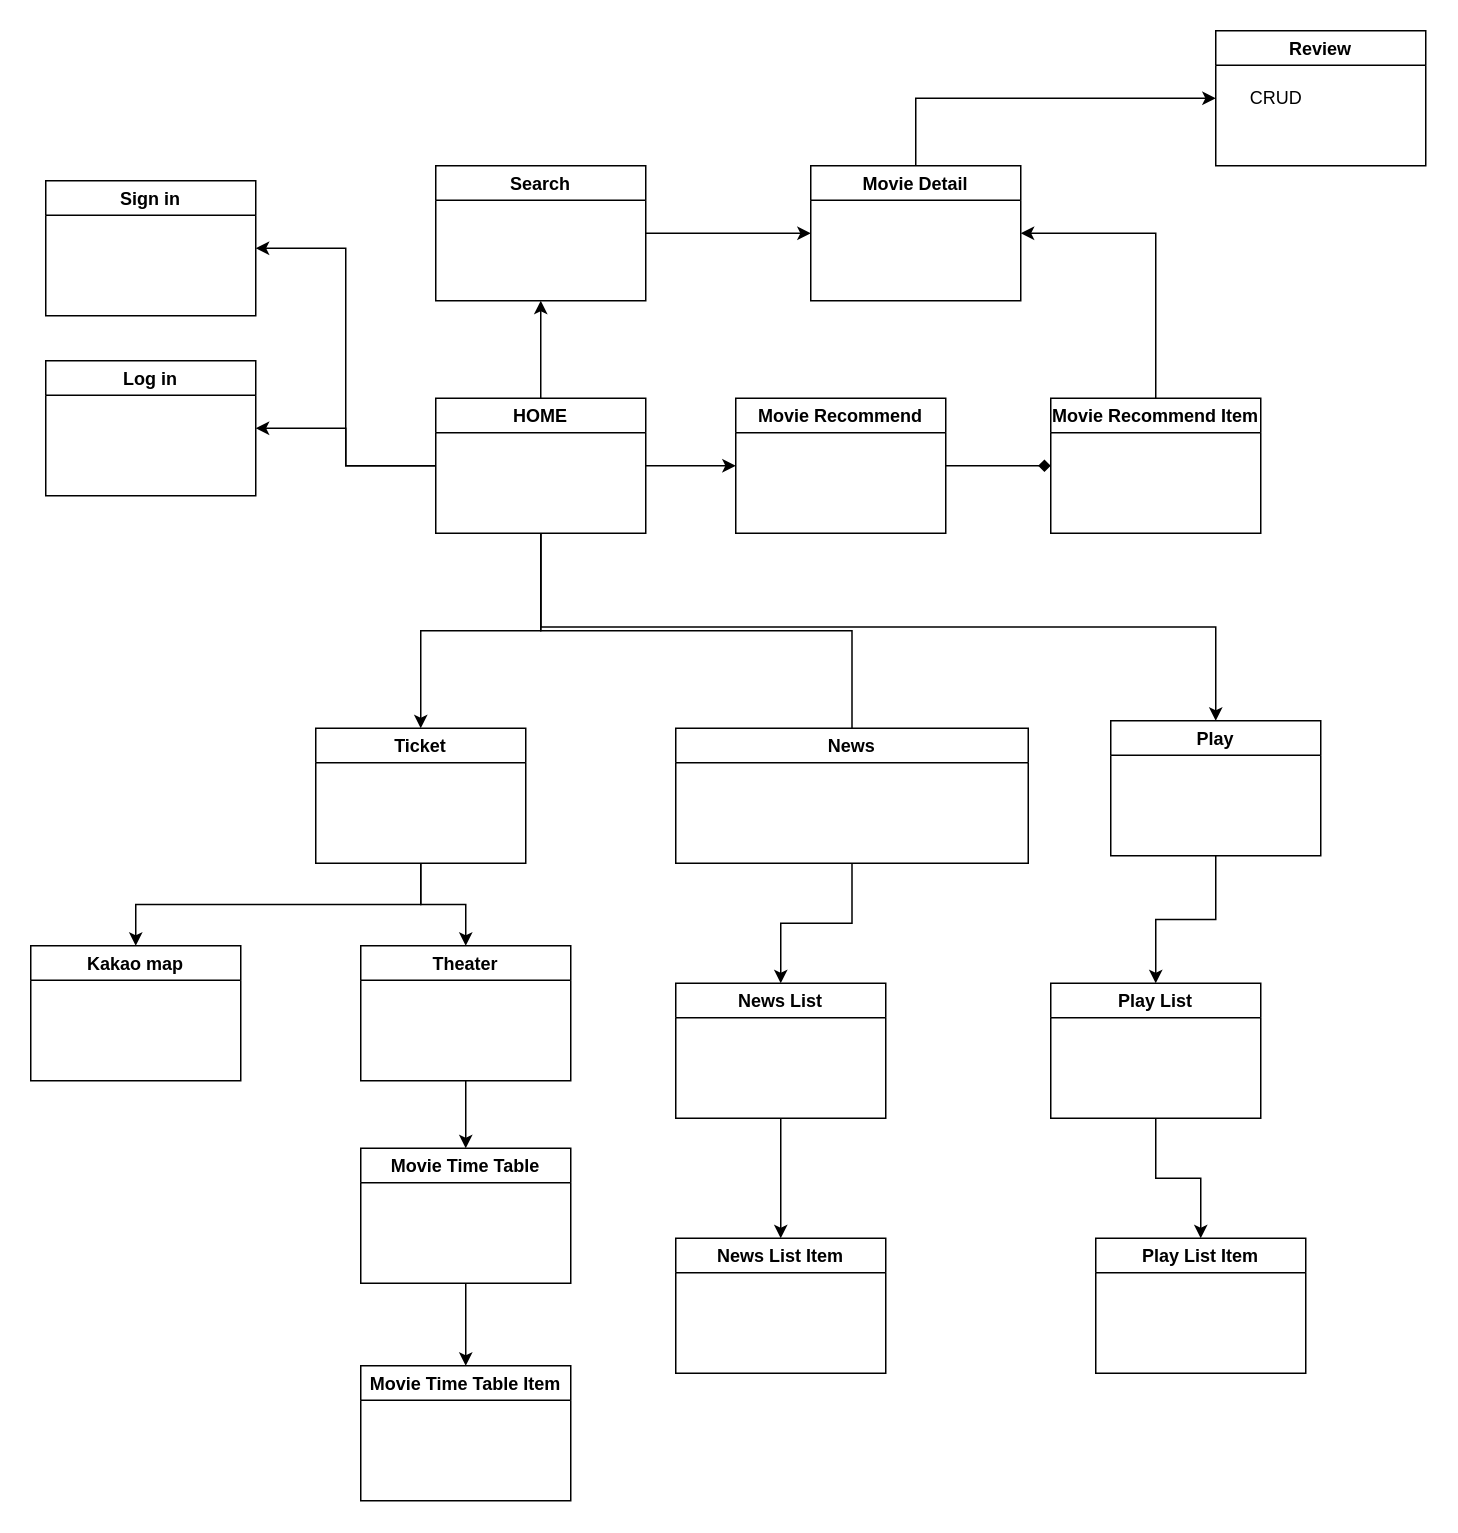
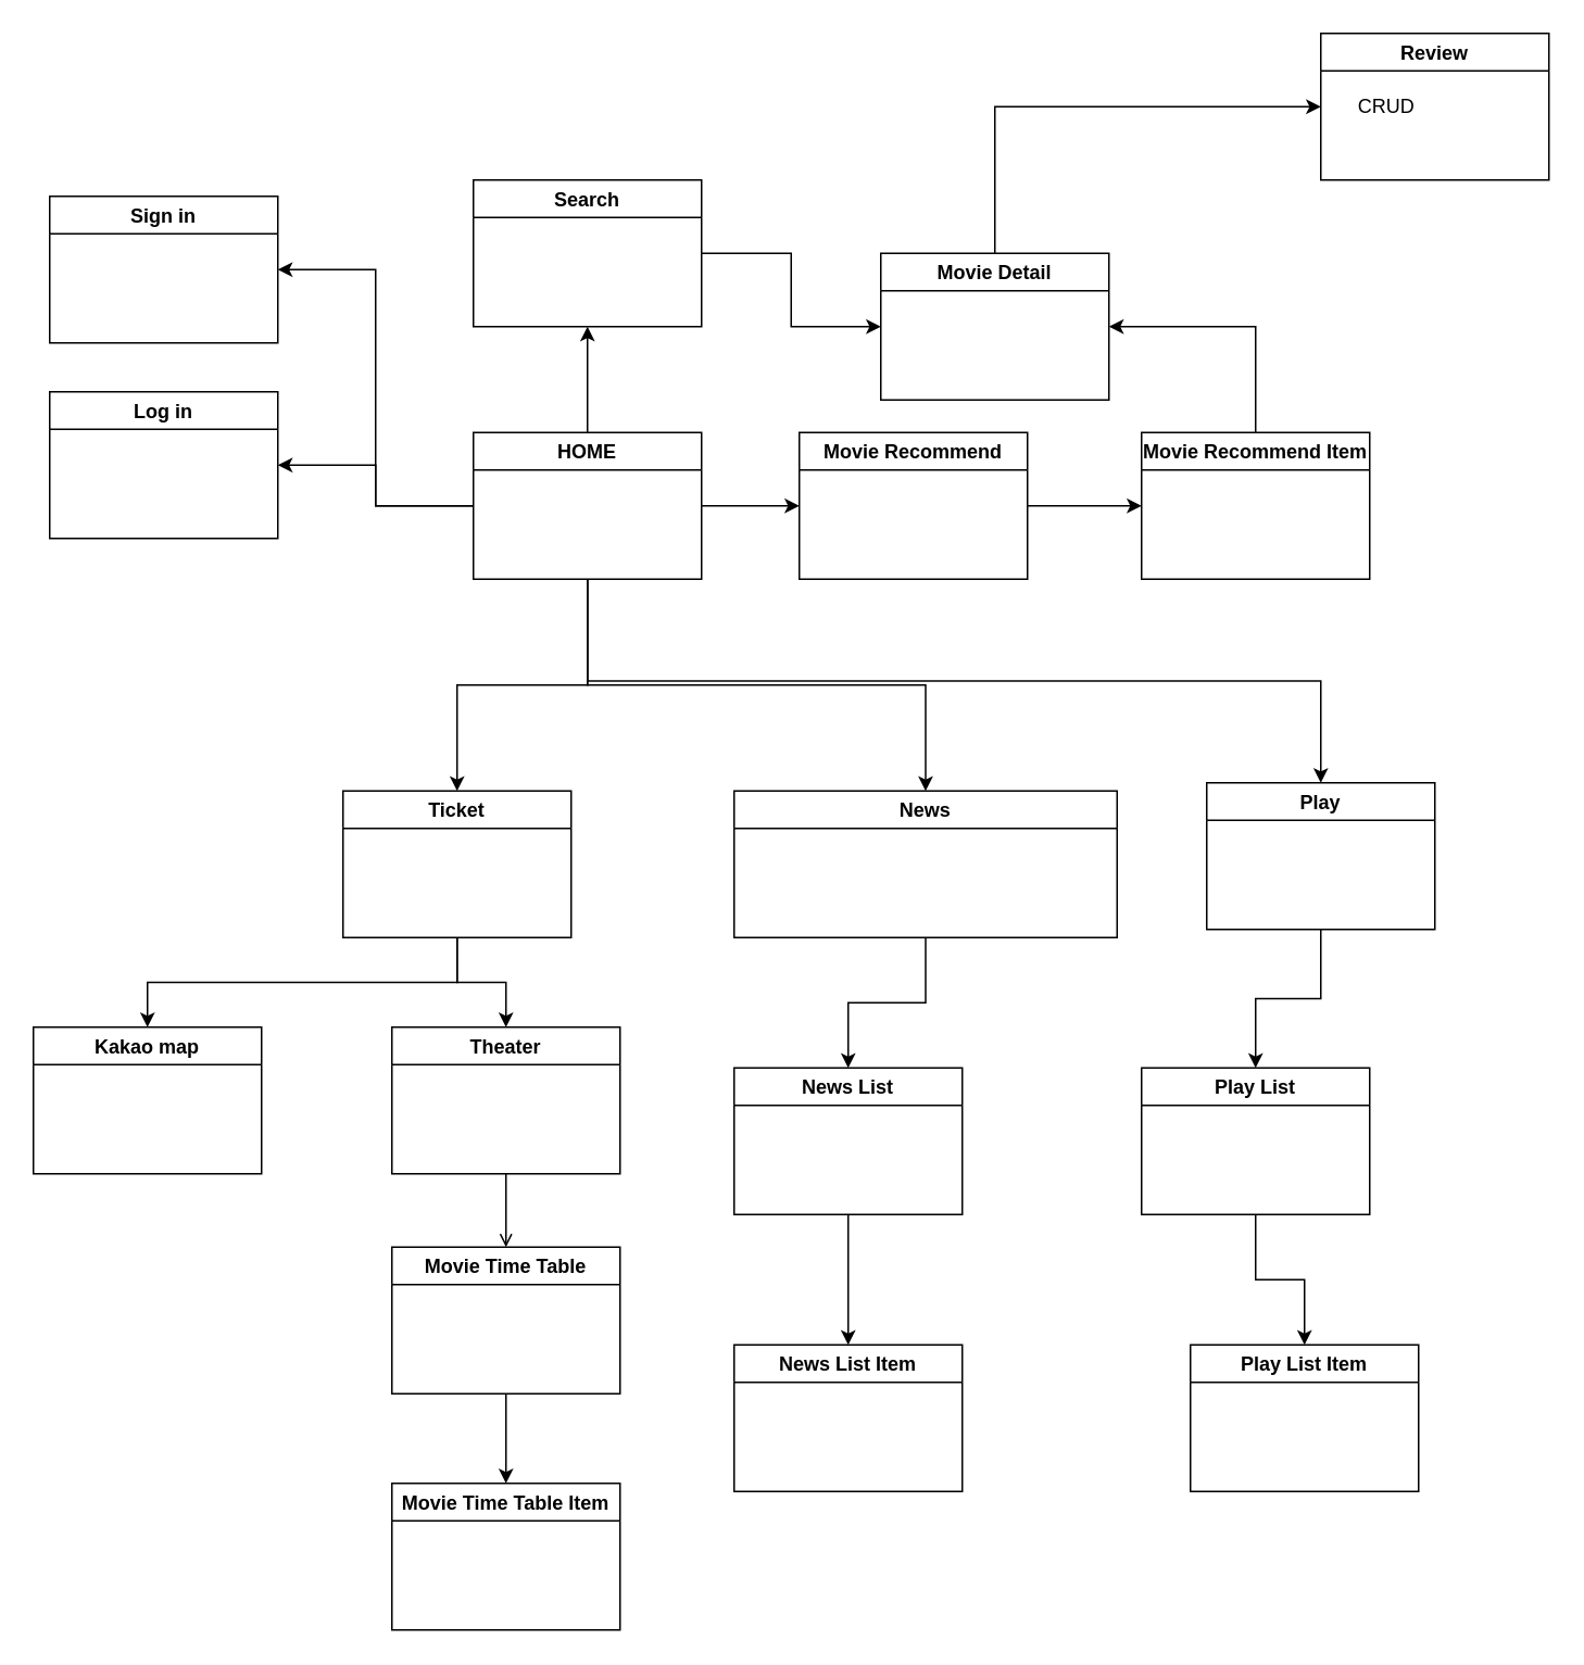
- <mxCell id="27" value="Movie Detail" style="swimlane;" vertex="1" parent="1"><mxGeometry x="540" y="110" width="140" height="90" as="geometry" /></mxCell>
+ <mxCell id="27" value="Movie Detail" style="swimlane;" vertex="1" parent="1"><mxGeometry x="540" y="155" width="140" height="90" as="geometry" /></mxCell>
- <mxCell id="32" value="" style="edgeStyle=orthogonalEdgeStyle;rounded=0;orthogonalLoop=1;jettySize=auto;html=1;exitX=1;exitY=0.5;exitDx=0;exitDy=0;entryX=0;entryY=0.5;entryDx=0;entryDy=0;endArrow=diamond;" edge="1" parent="1" source="29" target="31"><mxGeometry relative="1" as="geometry"><mxPoint x="450" y="320" as="sourcePoint" /><mxPoint x="490" y="320" as="targetPoint" /></mxGeometry></mxCell>
+ <mxCell id="32" value="" style="edgeStyle=orthogonalEdgeStyle;rounded=0;orthogonalLoop=1;jettySize=auto;html=1;exitX=1;exitY=0.5;exitDx=0;exitDy=0;entryX=0;entryY=0.5;entryDx=0;entryDy=0;" edge="1" parent="1" source="29" target="31"><mxGeometry relative="1" as="geometry"><mxPoint x="450" y="320" as="sourcePoint" /><mxPoint x="490" y="320" as="targetPoint" /></mxGeometry></mxCell>
- <mxCell id="21" value="" style="edgeStyle=orthogonalEdgeStyle;rounded=0;orthogonalLoop=1;jettySize=auto;html=1;exitX=0.5;exitY=1;exitDx=0;exitDy=0;entryX=0.5;entryY=0;entryDx=0;entryDy=0;endArrow=none;" edge="1" parent="1" source="2" target="7"><mxGeometry relative="1" as="geometry"><mxPoint x="390" y="605" as="sourcePoint" /><mxPoint x="390" y="685" as="targetPoint" /></mxGeometry></mxCell>
+ <mxCell id="21" value="" style="edgeStyle=orthogonalEdgeStyle;rounded=0;orthogonalLoop=1;jettySize=auto;html=1;exitX=0.5;exitY=1;exitDx=0;exitDy=0;entryX=0.5;entryY=0;entryDx=0;entryDy=0;" edge="1" parent="1" source="2" target="7"><mxGeometry relative="1" as="geometry"><mxPoint x="390" y="605" as="sourcePoint" /><mxPoint x="390" y="685" as="targetPoint" /></mxGeometry></mxCell>
- <mxCell id="20" value="" style="edgeStyle=orthogonalEdgeStyle;rounded=0;orthogonalLoop=1;jettySize=auto;html=1;exitX=0.5;exitY=1;exitDx=0;exitDy=0;entryX=0.5;entryY=0;entryDx=0;entryDy=0;" edge="1" parent="1" source="12" target="11"><mxGeometry relative="1" as="geometry"><mxPoint x="490" y="595" as="sourcePoint" /><mxPoint x="490" y="675" as="targetPoint" /></mxGeometry></mxCell>
+ <mxCell id="20" value="" style="edgeStyle=orthogonalEdgeStyle;rounded=0;orthogonalLoop=1;jettySize=auto;html=1;exitX=0.5;exitY=1;exitDx=0;exitDy=0;entryX=0.5;entryY=0;entryDx=0;entryDy=0;endArrow=open;" edge="1" parent="1" source="12" target="11"><mxGeometry relative="1" as="geometry"><mxPoint x="490" y="595" as="sourcePoint" /><mxPoint x="490" y="675" as="targetPoint" /></mxGeometry></mxCell>
